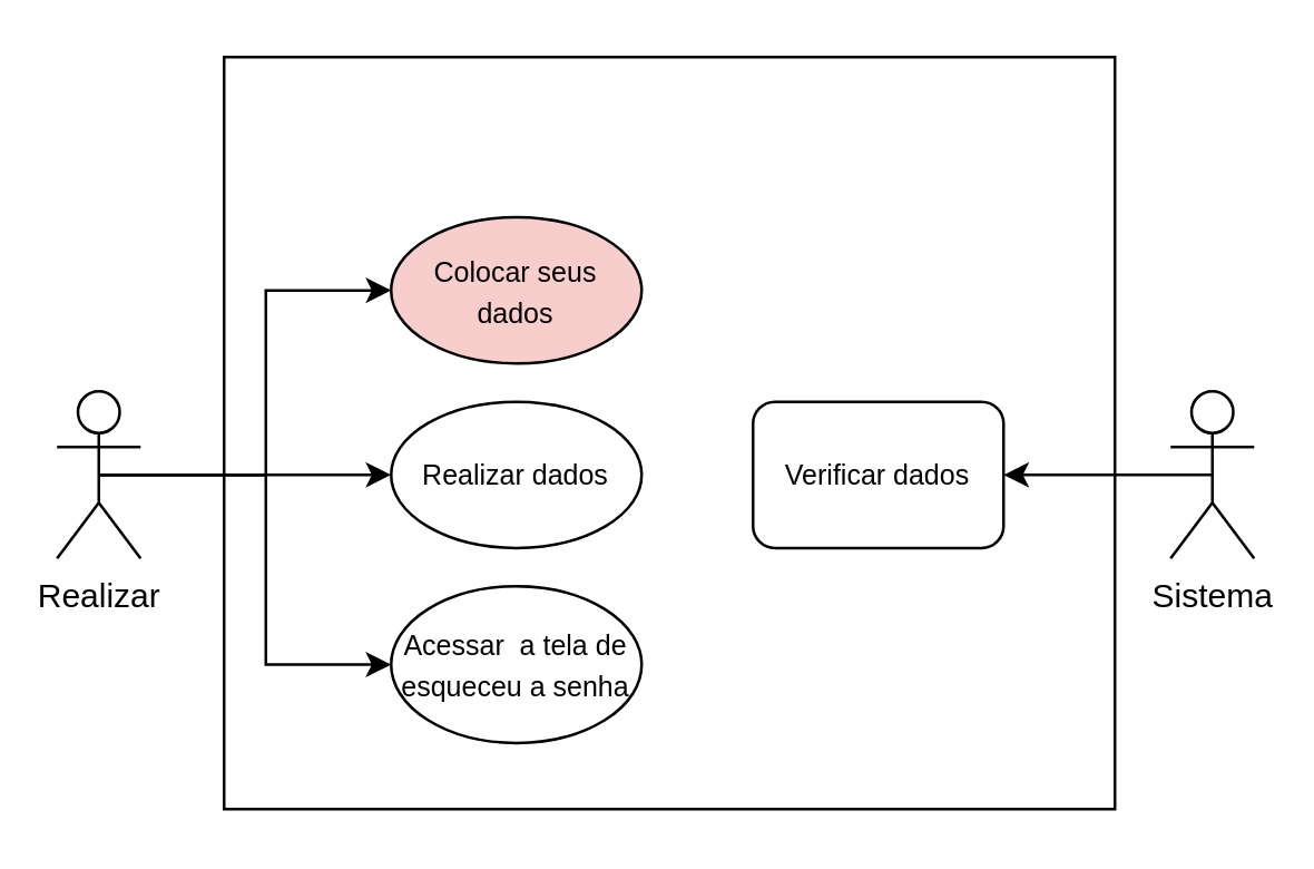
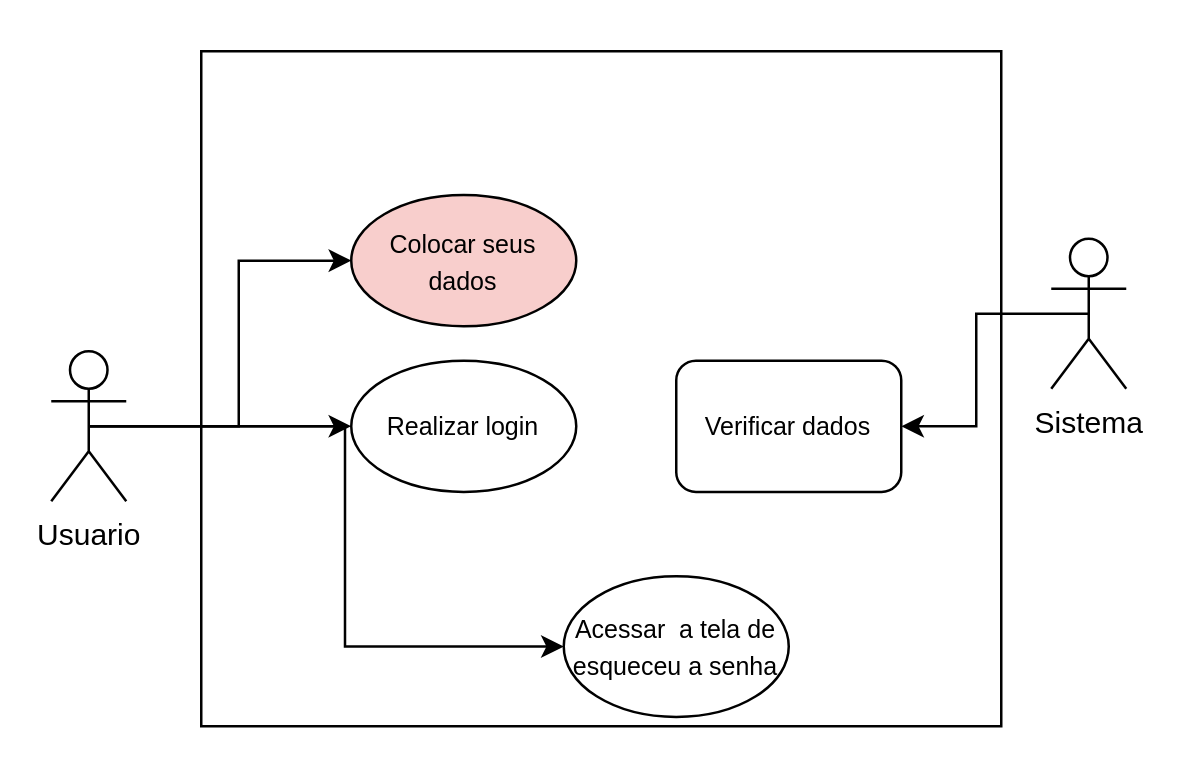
- <mxCell id="10" value="&lt;font style=&quot;font-size: 10px;&quot;&gt;Realizar dados&lt;/font&gt;" style="ellipse;whiteSpace=wrap;html=1;" parent="1" vertex="1"><mxGeometry x="140" y="143.75" width="90" height="52.5" as="geometry" /></mxCell>
+ <mxCell id="10" value="&lt;font style=&quot;font-size: 10px;&quot;&gt;Realizar login&lt;/font&gt;" style="ellipse;whiteSpace=wrap;html=1;" parent="1" vertex="1"><mxGeometry x="140" y="143.75" width="90" height="52.5" as="geometry" /></mxCell>
- <mxCell id="8" value="Sistema" style="shape=umlActor;verticalLabelPosition=bottom;verticalAlign=top;html=1;outlineConnect=0;" parent="1" vertex="1"><mxGeometry x="420" y="140" width="30" height="60" as="geometry" /></mxCell>
+ <mxCell id="8" value="Sistema" style="shape=umlActor;verticalLabelPosition=bottom;verticalAlign=top;html=1;outlineConnect=0;" parent="1" vertex="1"><mxGeometry x="420" y="95" width="30" height="60" as="geometry" /></mxCell>
- <mxCell id="6" value="Realizar" style="shape=umlActor;verticalLabelPosition=bottom;verticalAlign=top;html=1;outlineConnect=0;" parent="1" vertex="1"><mxGeometry x="20" y="140" width="30" height="60" as="geometry" /></mxCell>
+ <mxCell id="6" value="Usuario" style="shape=umlActor;verticalLabelPosition=bottom;verticalAlign=top;html=1;outlineConnect=0;" parent="1" vertex="1"><mxGeometry x="20" y="140" width="30" height="60" as="geometry" /></mxCell>
- <mxCell id="11" value="&lt;font style=&quot;font-size: 10px;&quot;&gt;Acessar&amp;nbsp; a tela de&lt;br style=&quot;&quot;&gt;esqueceu a senha&lt;/font&gt;" style="ellipse;whiteSpace=wrap;html=1;" parent="1" vertex="1"><mxGeometry x="140" y="210" width="90" height="56.25" as="geometry" /></mxCell>
+ <mxCell id="11" value="&lt;font style=&quot;font-size: 10px;&quot;&gt;Acessar&amp;nbsp; a tela de&lt;br style=&quot;&quot;&gt;esqueceu a senha&lt;/font&gt;" style="ellipse;whiteSpace=wrap;html=1;" parent="1" vertex="1"><mxGeometry x="225" y="230" width="90" height="56.25" as="geometry" /></mxCell>
